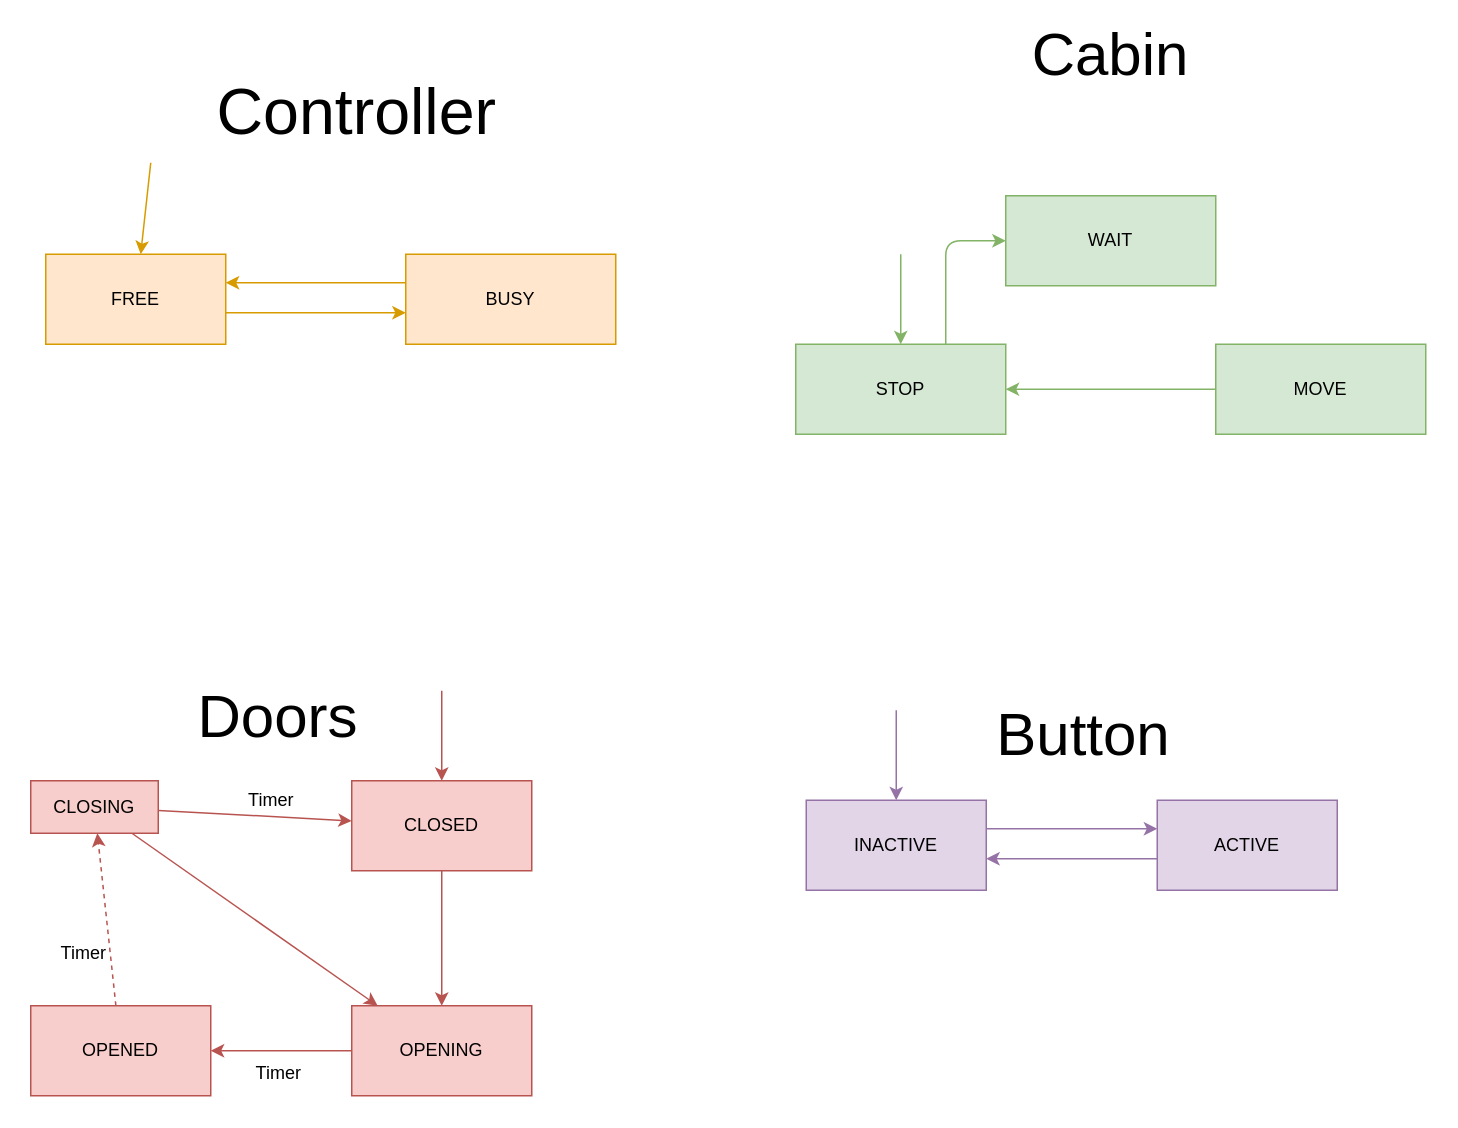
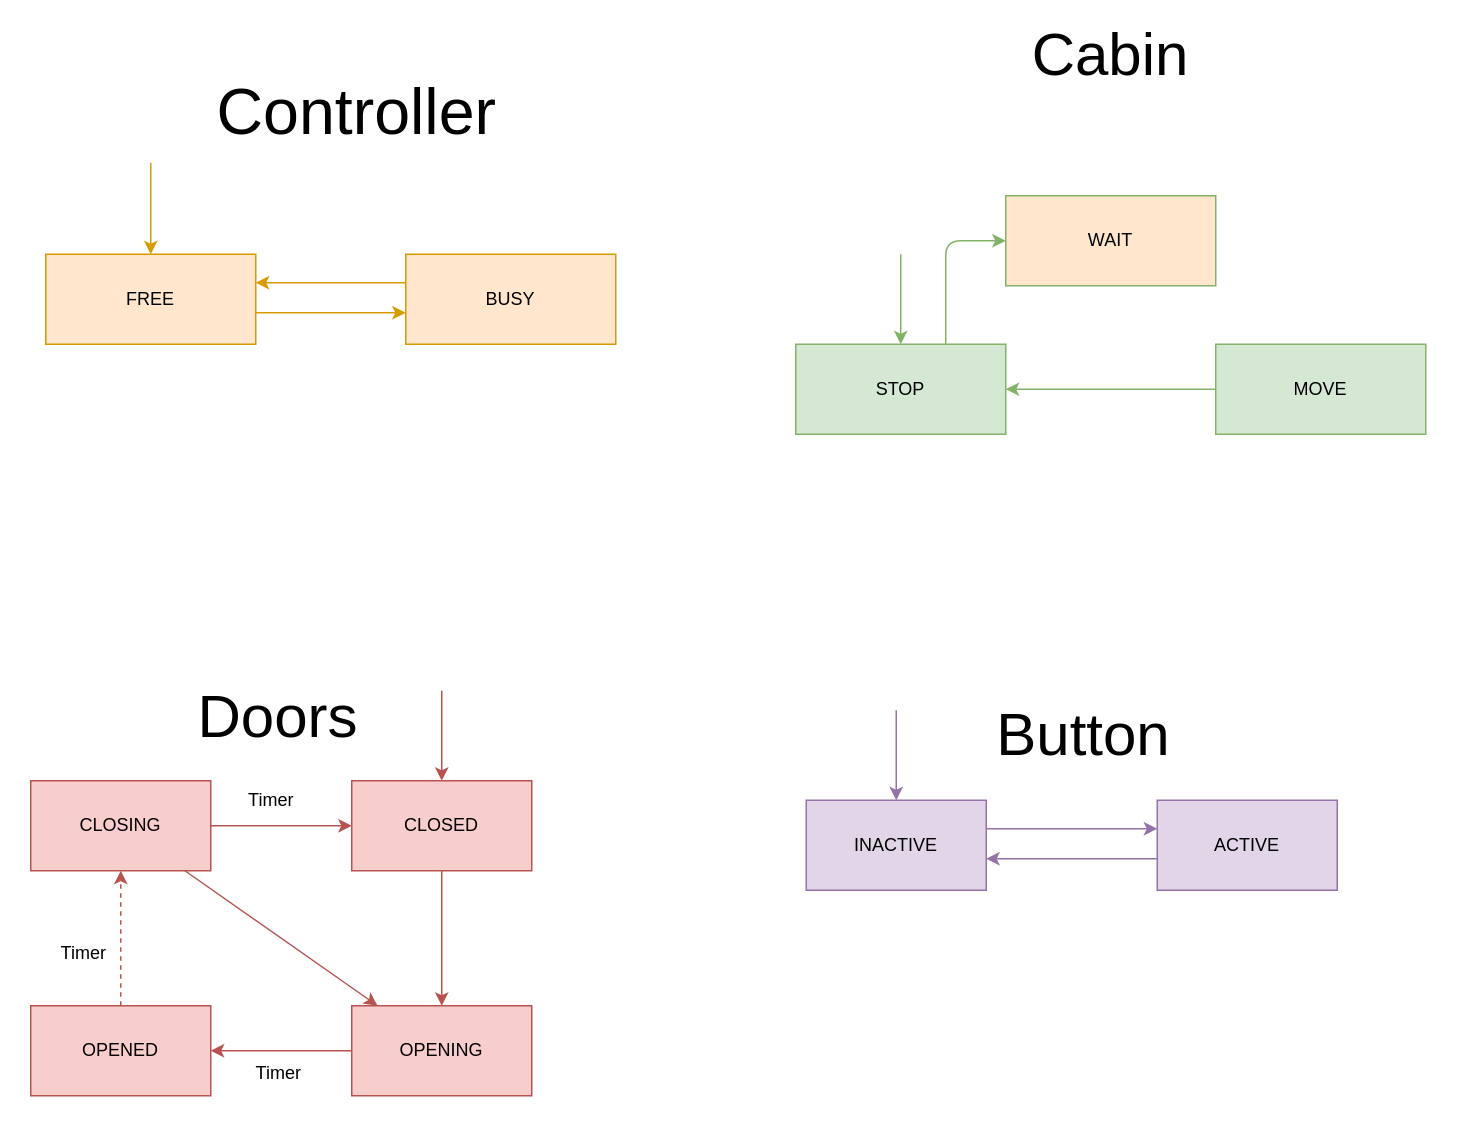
- <mxCell id="16" value="WAIT" style="rounded=0;whiteSpace=wrap;html=1;fillColor=#d5e8d4;strokeColor=#82b366;" parent="1" vertex="1"><mxGeometry x="670" y="130" width="140" height="60" as="geometry" /></mxCell>
+ <mxCell id="16" value="WAIT" style="rounded=0;whiteSpace=wrap;html=1;fillColor=#ffe6cc;strokeColor=#82b366;" parent="1" vertex="1"><mxGeometry x="670" y="130" width="140" height="60" as="geometry" /></mxCell>
- <mxCell id="13" value="FREE" style="rounded=0;whiteSpace=wrap;html=1;fillColor=#ffe6cc;strokeColor=#d79b00;" parent="1" vertex="1"><mxGeometry x="30" y="169" width="120" height="60" as="geometry" /></mxCell>
+ <mxCell id="13" value="FREE" style="rounded=0;whiteSpace=wrap;html=1;fillColor=#ffe6cc;strokeColor=#d79b00;" parent="1" vertex="1"><mxGeometry x="30" y="169" width="140" height="60" as="geometry" /></mxCell>
- <mxCell id="30" value="CLOSING" style="rounded=0;whiteSpace=wrap;html=1;fontSize=12;fillColor=#f8cecc;strokeColor=#b85450;" parent="1" vertex="1"><mxGeometry x="20" y="520" width="85" height="35" as="geometry" /></mxCell>
+ <mxCell id="30" value="CLOSING" style="rounded=0;whiteSpace=wrap;html=1;fontSize=12;fillColor=#f8cecc;strokeColor=#b85450;" parent="1" vertex="1"><mxGeometry x="20" y="520" width="120" height="60" as="geometry" /></mxCell>
